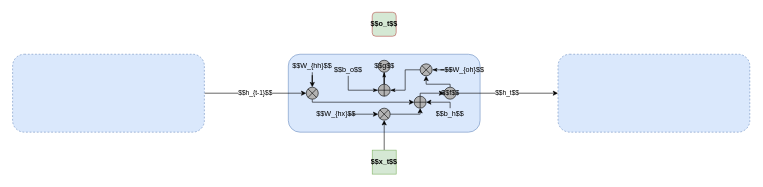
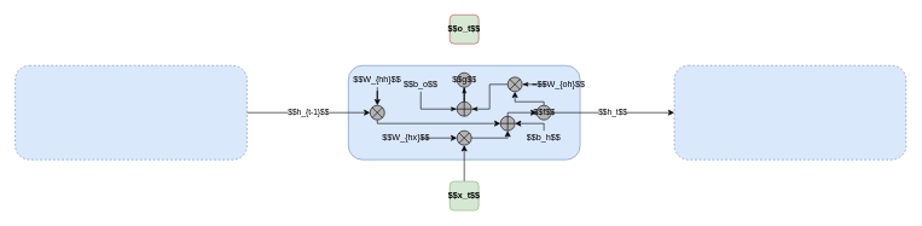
- <mxCell id="8" value="$$x_t$$" style="whiteSpace=wrap;html=1;fontStyle=1;fillColor=#d5e8d4;strokeColor=#82b366;rounded=0;" parent="1" vertex="1"><mxGeometry x="620" y="250" width="40" height="40" as="geometry" /></mxCell>
+ <mxCell id="8" value="$$x_t$$" style="rounded=1;whiteSpace=wrap;html=1;fontStyle=1;fillColor=#d5e8d4;strokeColor=#82b366;" parent="1" vertex="1"><mxGeometry x="620" y="250" width="40" height="40" as="geometry" /></mxCell>
